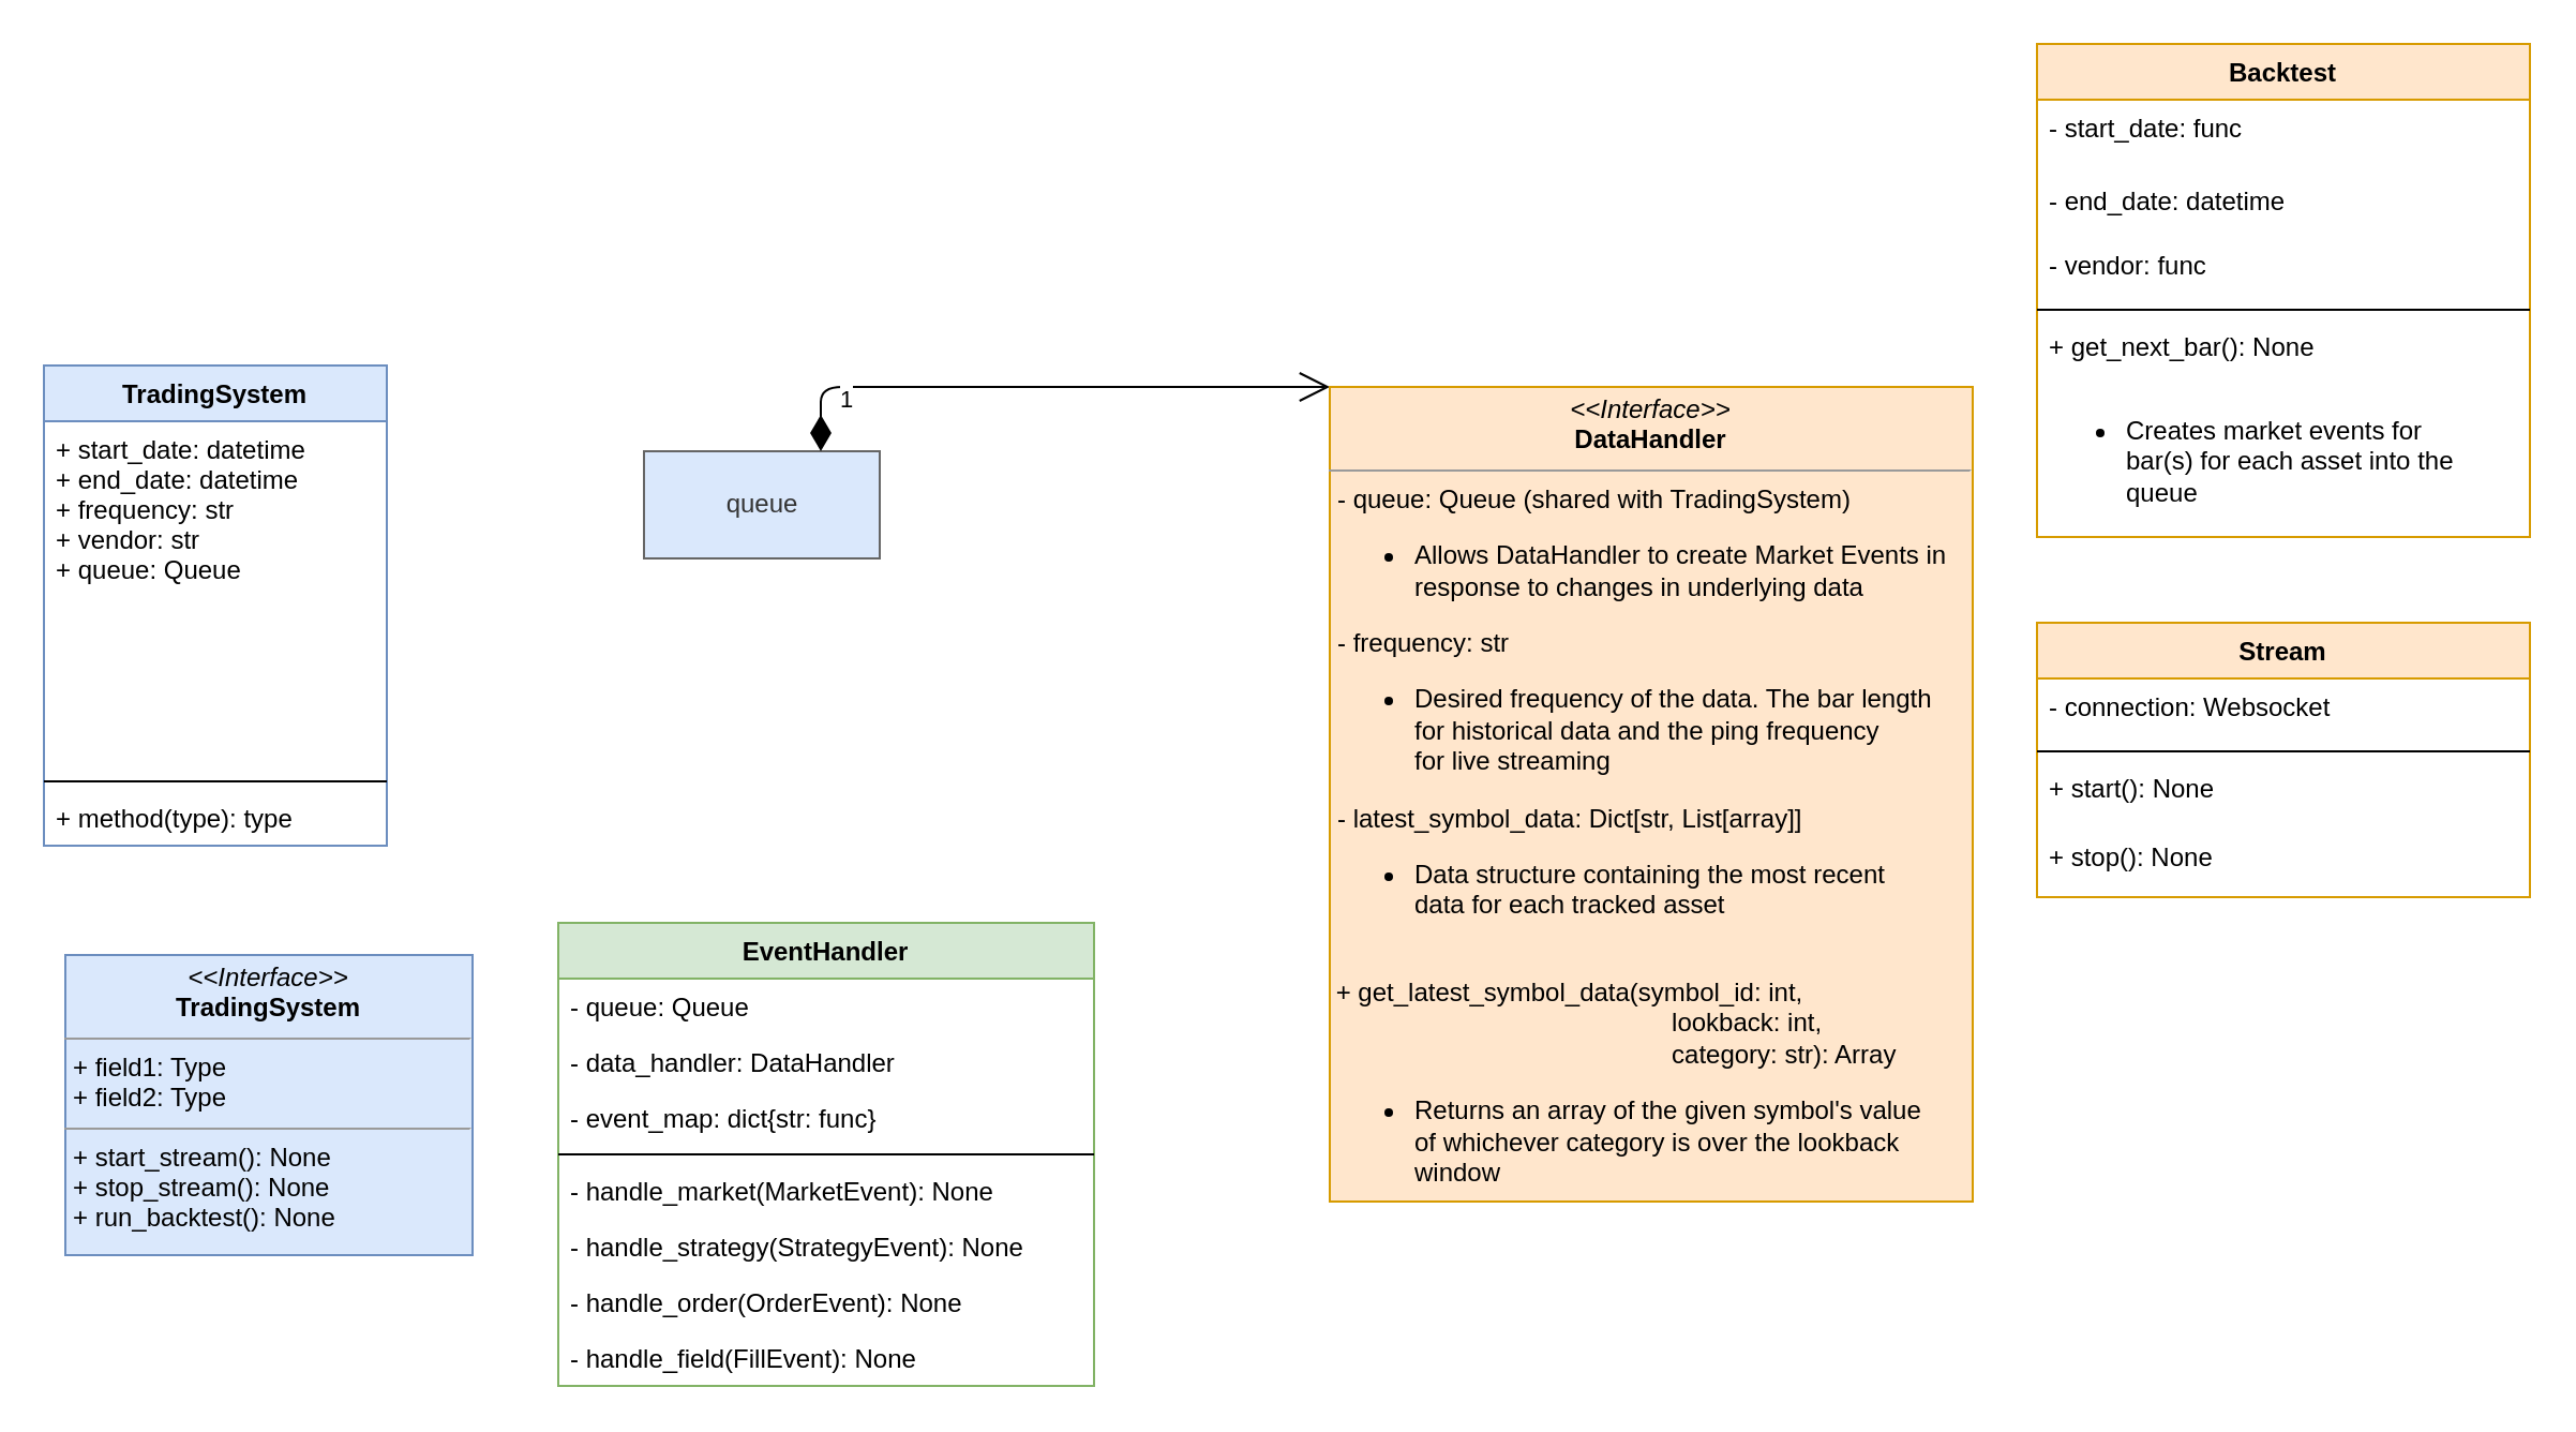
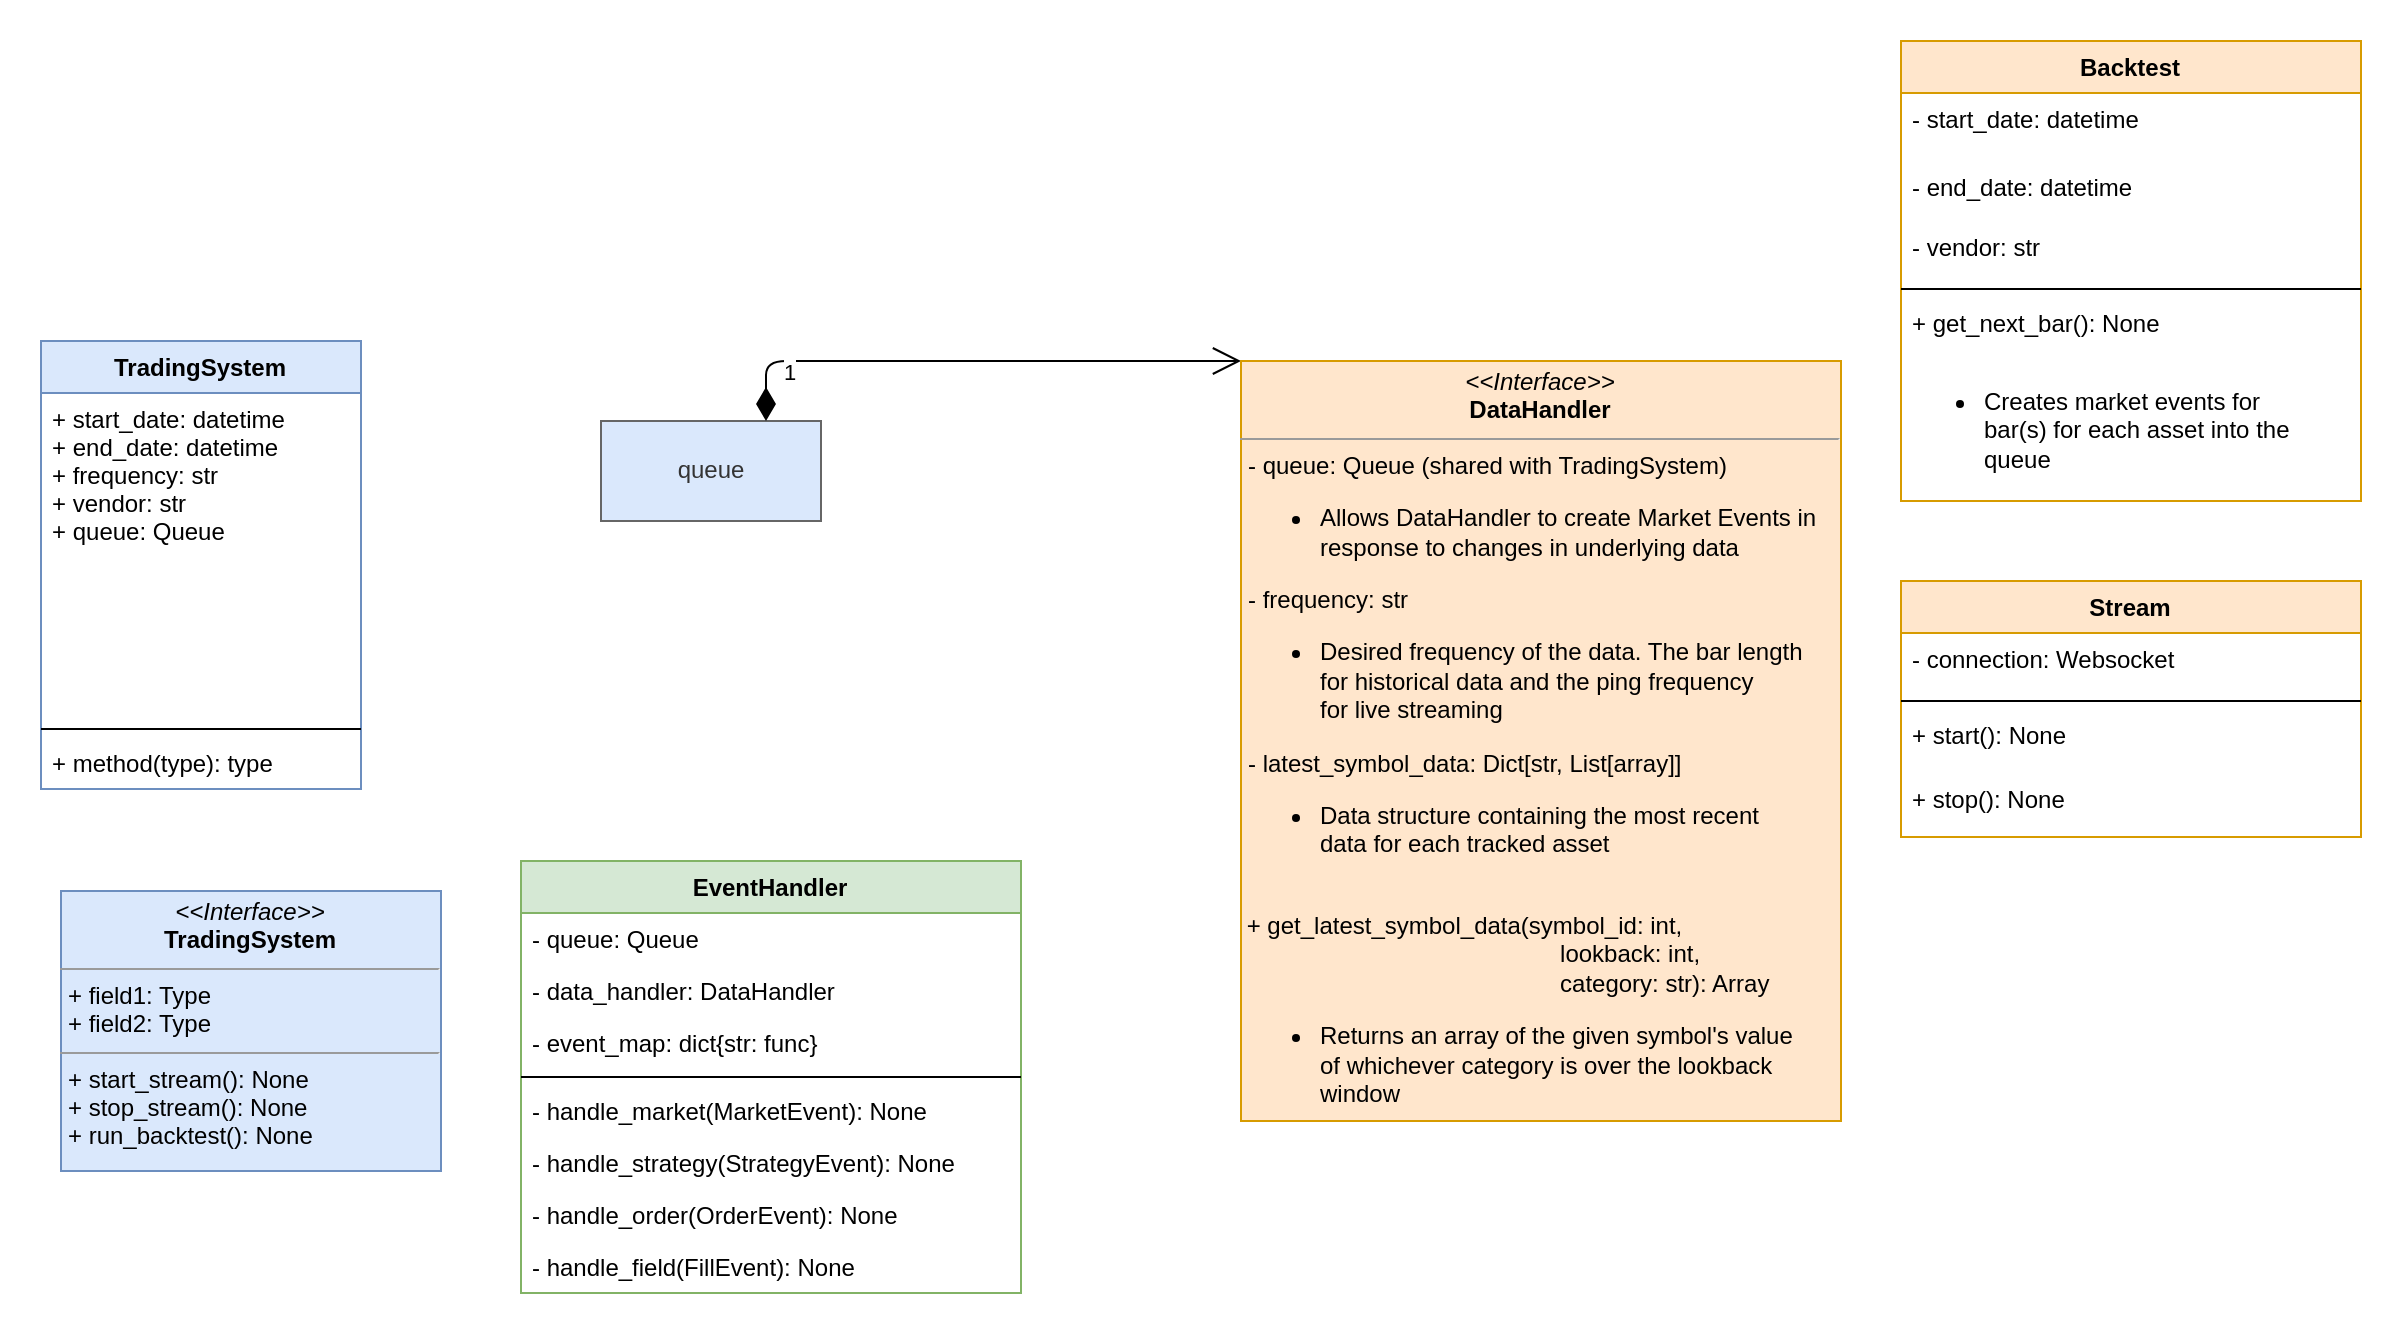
- <mxCell id="17" value="- start_date: func" style="text;strokeColor=none;fillColor=none;align=left;verticalAlign=top;spacingLeft=4;spacingRight=4;overflow=hidden;rotatable=0;points=[[0,0.5],[1,0.5]];portConstraint=eastwest;" parent="16" vertex="1"><mxGeometry y="26" width="230" height="34" as="geometry" /></mxCell>
+ <mxCell id="17" value="- start_date: datetime" style="text;strokeColor=none;fillColor=none;align=left;verticalAlign=top;spacingLeft=4;spacingRight=4;overflow=hidden;rotatable=0;points=[[0,0.5],[1,0.5]];portConstraint=eastwest;" parent="16" vertex="1"><mxGeometry y="26" width="230" height="34" as="geometry" /></mxCell>
- <mxCell id="19" value="- vendor: func" style="text;strokeColor=none;fillColor=none;align=left;verticalAlign=top;spacingLeft=4;spacingRight=4;overflow=hidden;rotatable=0;points=[[0,0.5],[1,0.5]];portConstraint=eastwest;" parent="16" vertex="1"><mxGeometry y="90" width="230" height="30" as="geometry" /></mxCell>
+ <mxCell id="19" value="- vendor: str" style="text;strokeColor=none;fillColor=none;align=left;verticalAlign=top;spacingLeft=4;spacingRight=4;overflow=hidden;rotatable=0;points=[[0,0.5],[1,0.5]];portConstraint=eastwest;" parent="16" vertex="1"><mxGeometry y="90" width="230" height="30" as="geometry" /></mxCell>
